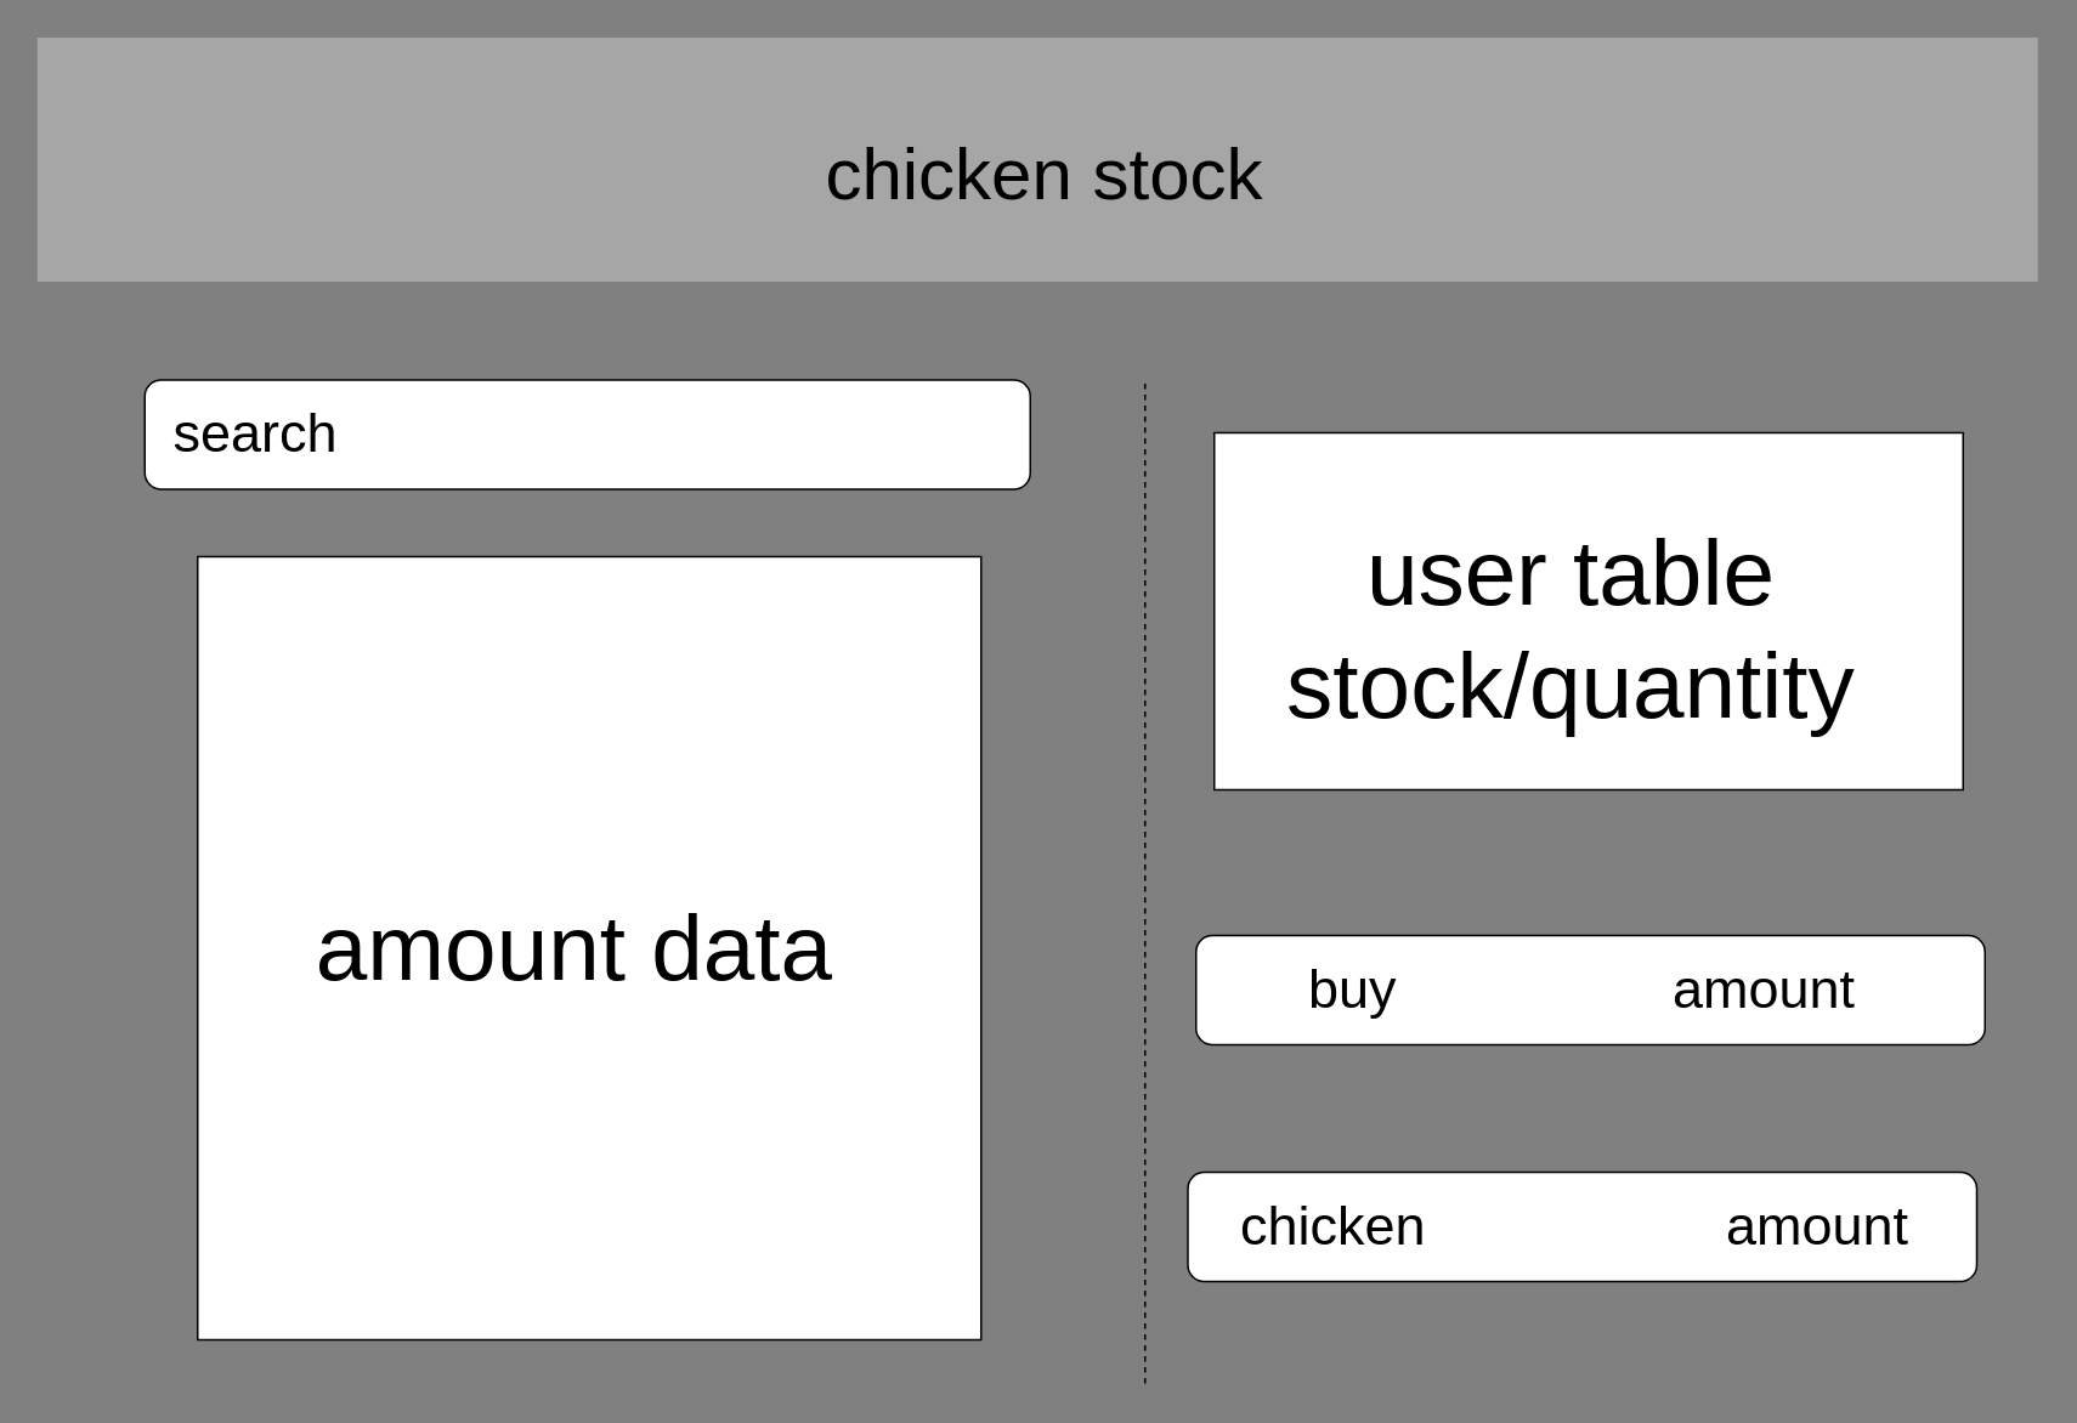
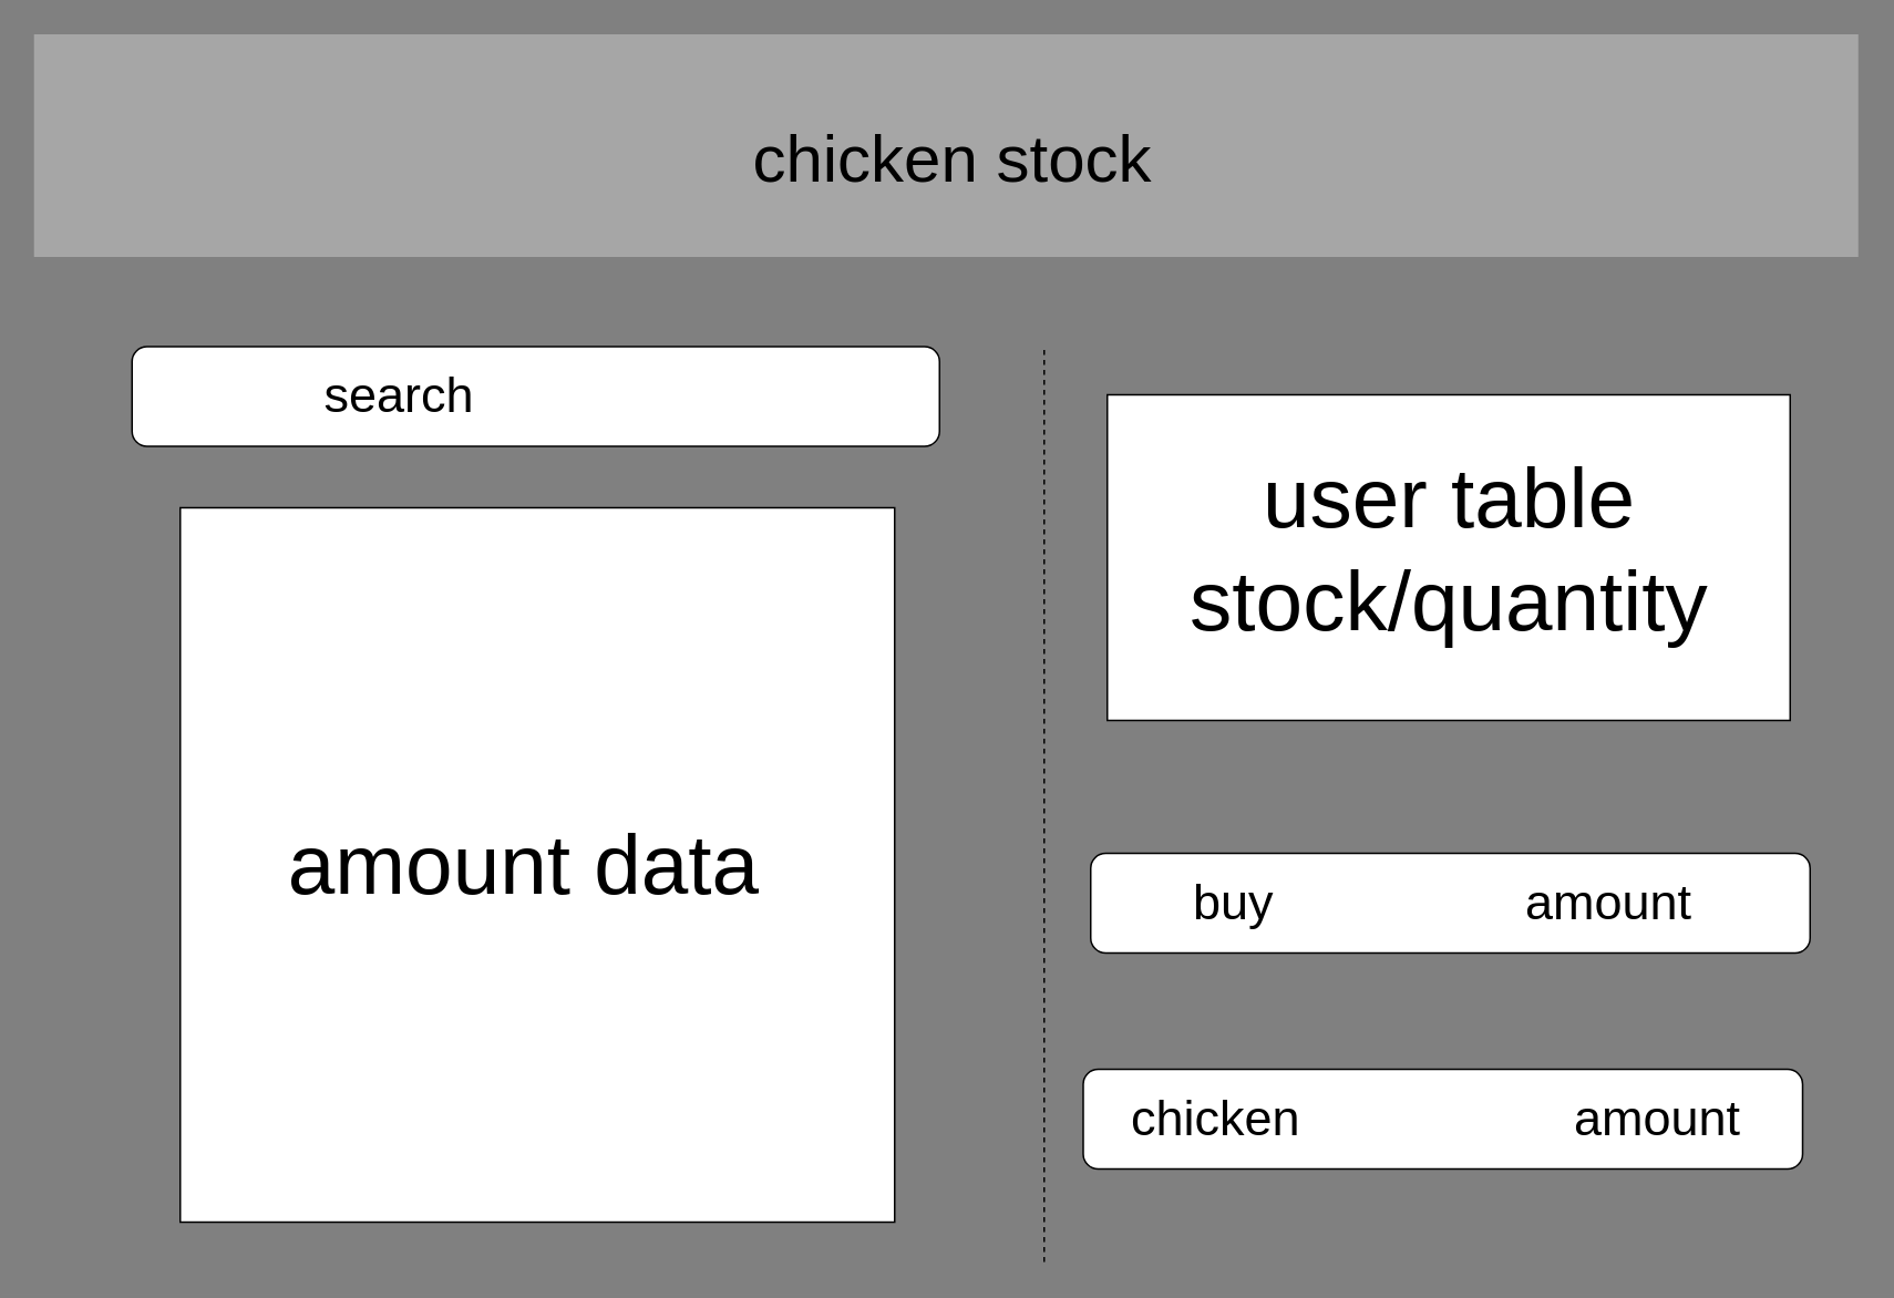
- <mxCell id="10" value="&lt;font style=&quot;font-size: 30px;&quot;&gt;search&lt;/font&gt;" style="text;html=1;align=center;verticalAlign=middle;whiteSpace=wrap;rounded=0;" vertex="1" parent="1"><mxGeometry x="110" y="222" width="60" height="30" as="geometry" /></mxCell>
+ <mxCell id="10" value="&lt;font style=&quot;font-size: 30px;&quot;&gt;search&lt;/font&gt;" style="text;html=1;align=center;verticalAlign=middle;whiteSpace=wrap;rounded=0;" vertex="1" parent="1"><mxGeometry x="210" y="222" width="60" height="30" as="geometry" /></mxCell>
- <mxCell id="8" value="&lt;font style=&quot;font-size: 51px;&quot;&gt;user table&lt;/font&gt;&lt;div&gt;&lt;font style=&quot;font-size: 51px;&quot;&gt;stock/quantity&lt;/font&gt;&lt;/div&gt;" style="text;html=1;align=center;verticalAlign=middle;whiteSpace=wrap;rounded=0;" vertex="1" parent="1"><mxGeometry x="697.5" y="267" width="328" height="155" as="geometry" /></mxCell>
+ <mxCell id="8" value="&lt;font style=&quot;font-size: 51px;&quot;&gt;user table&lt;/font&gt;&lt;div&gt;&lt;font style=&quot;font-size: 51px;&quot;&gt;stock/quantity&lt;/font&gt;&lt;/div&gt;" style="text;html=1;align=center;verticalAlign=middle;whiteSpace=wrap;rounded=0;" vertex="1" parent="1"><mxGeometry x="707.5" y="252" width="328" height="155" as="geometry" /></mxCell>
